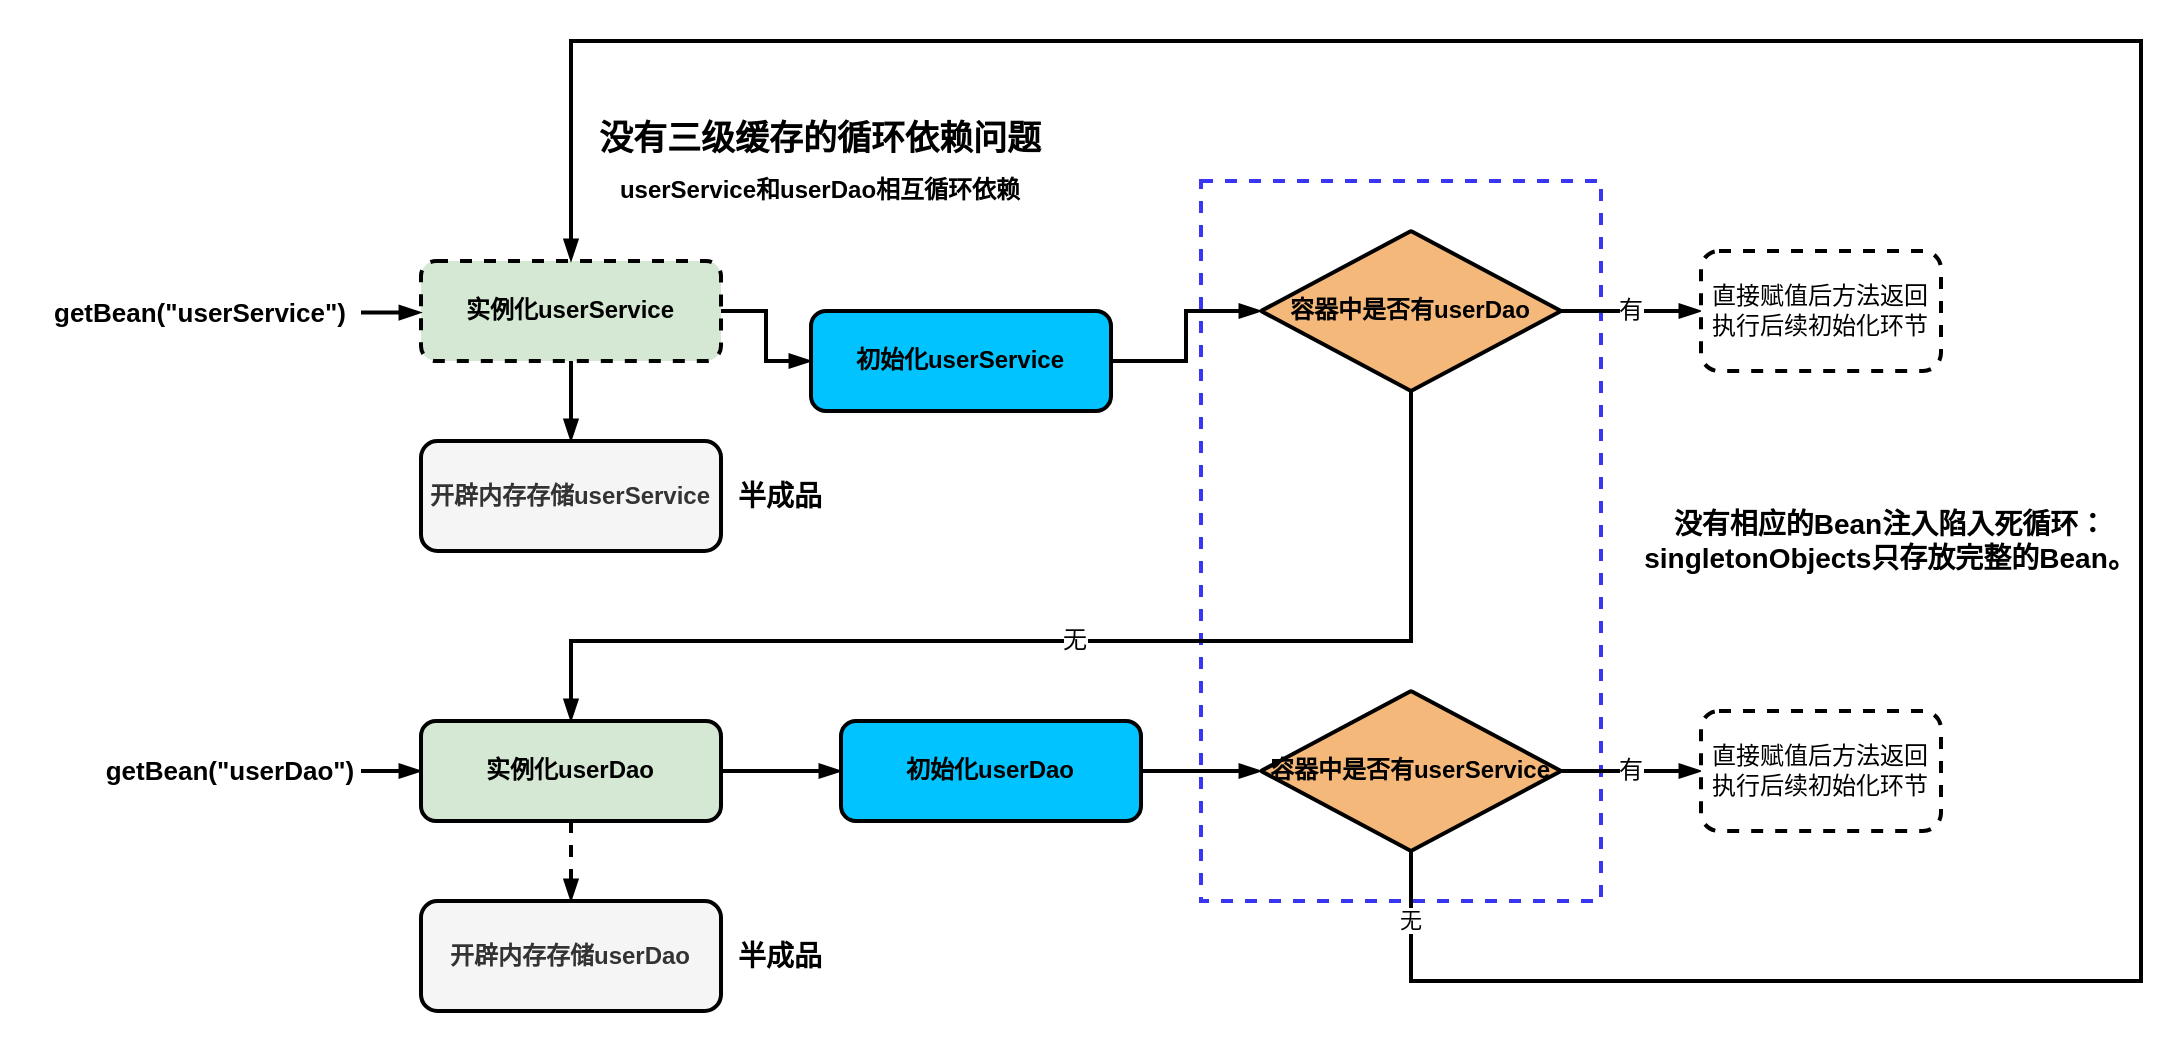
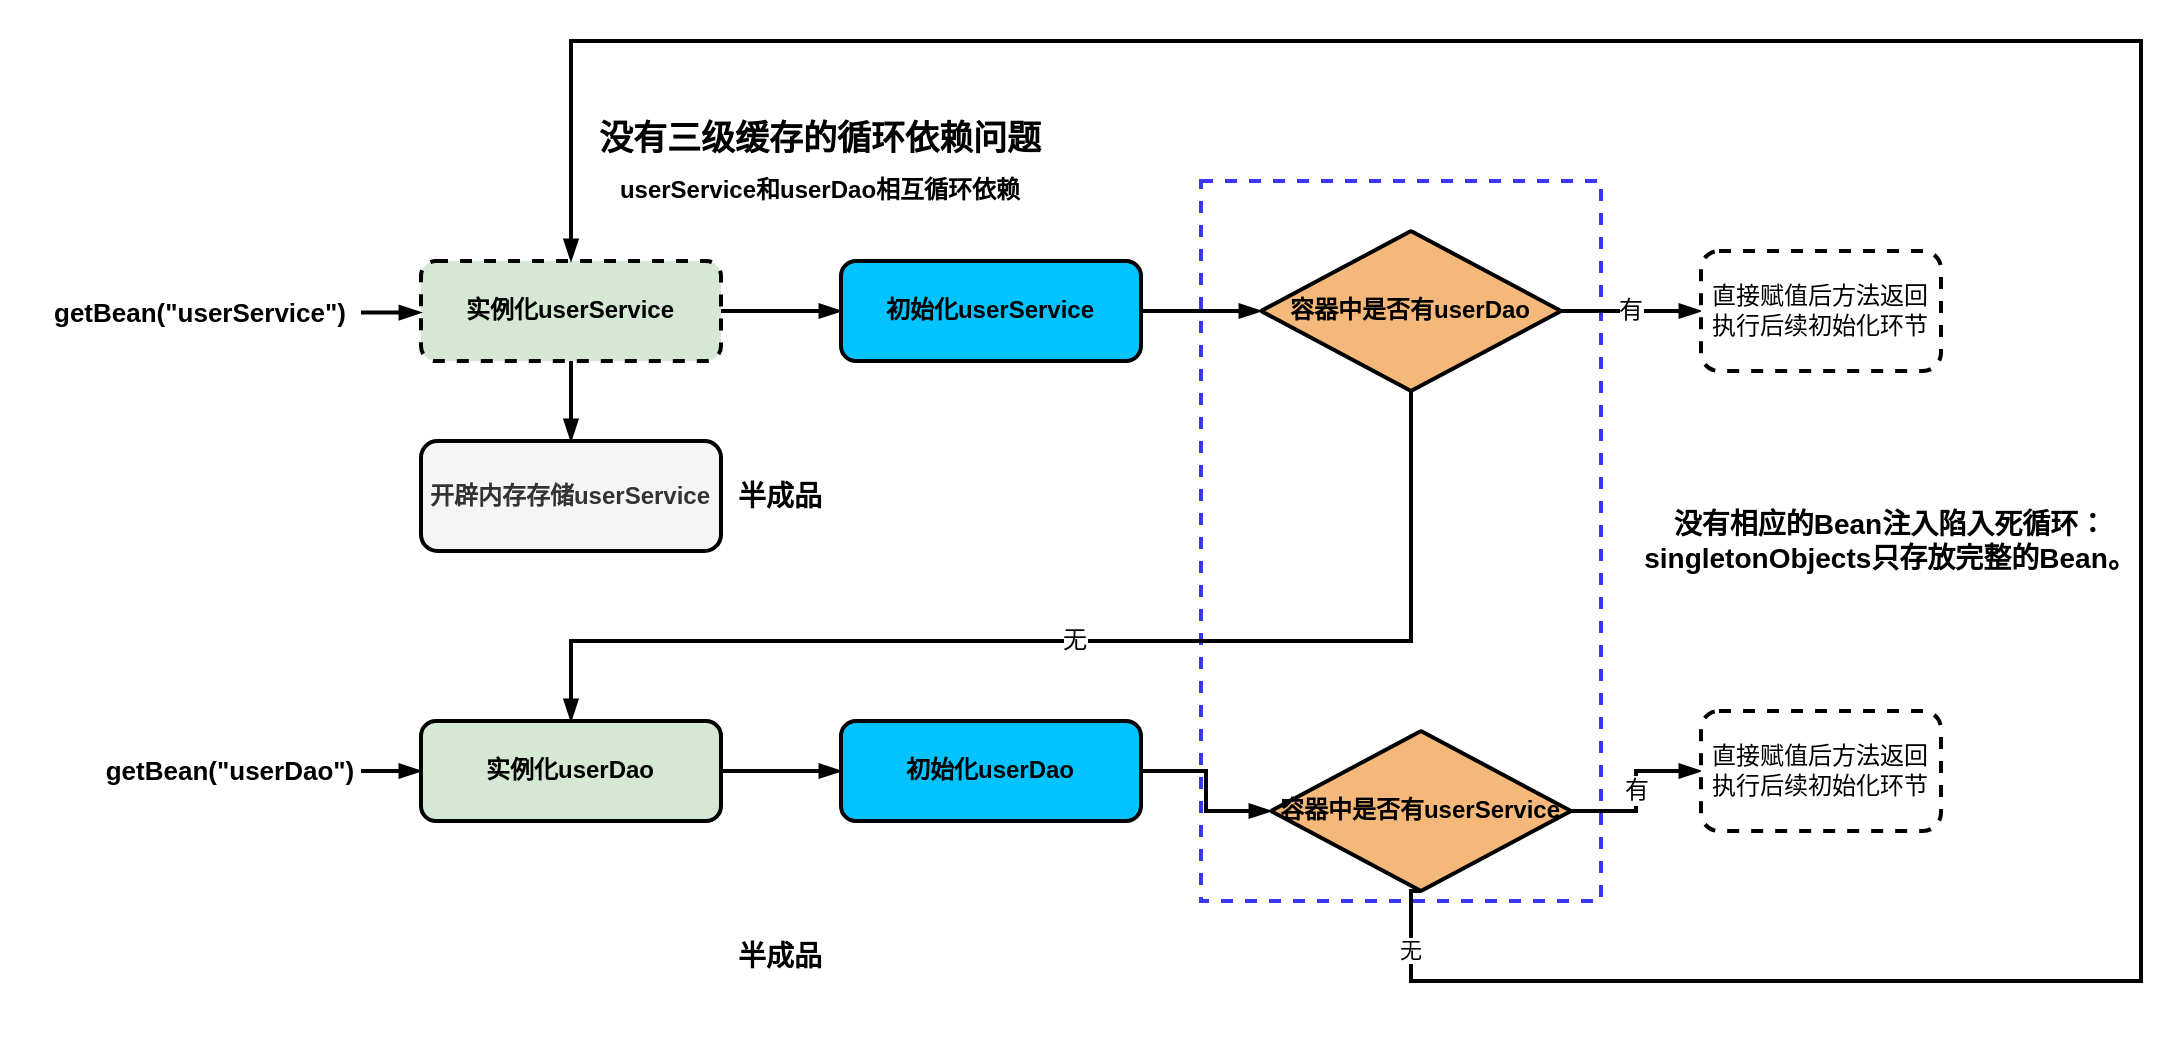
- <mxCell id="8" value="初始化userService" style="rounded=1;whiteSpace=wrap;html=1;fillColor=#00C3FF;strokeColor=#000000;strokeWidth=2;fontStyle=1" parent="1" vertex="1"><mxGeometry x="405" y="155" width="150" height="50" as="geometry" /></mxCell>
+ <mxCell id="8" value="初始化userService" style="rounded=1;whiteSpace=wrap;html=1;fillColor=#00C3FF;strokeColor=#000000;strokeWidth=2;fontStyle=1" parent="1" vertex="1"><mxGeometry x="420" y="130" width="150" height="50" as="geometry" /></mxCell>
- <mxCell id="21" value="容器中是否有userService" style="rhombus;whiteSpace=wrap;html=1;rounded=1;strokeColor=#000000;strokeWidth=2;fontFamily=Helvetica;fontSize=12;fontColor=default;fillColor=#f4b87b;arcSize=1;fontStyle=1" parent="1" vertex="1"><mxGeometry x="630" y="345" width="150" height="80" as="geometry" /></mxCell>
+ <mxCell id="21" value="容器中是否有userService" style="rhombus;whiteSpace=wrap;html=1;rounded=1;strokeColor=#000000;strokeWidth=2;fontFamily=Helvetica;fontSize=12;fontColor=default;fillColor=#f4b87b;arcSize=1;fontStyle=1" parent="1" vertex="1"><mxGeometry x="635" y="365" width="150" height="80" as="geometry" /></mxCell>
- <mxCell id="13" style="edgeStyle=orthogonalEdgeStyle;rounded=0;orthogonalLoop=1;jettySize=auto;html=1;exitX=0.5;exitY=1;exitDx=0;exitDy=0;entryX=0.5;entryY=0;entryDx=0;entryDy=0;fontFamily=Helvetica;fontSize=12;fontColor=default;endArrow=blockThin;endFill=1;strokeWidth=2;dashed=1;" parent="1" source="15" target="16" edge="1"><mxGeometry relative="1" as="geometry" /></mxCell>
- <mxCell id="16" value="&lt;b&gt;开辟内存存储userDao&lt;/b&gt;" style="rounded=1;whiteSpace=wrap;html=1;strokeColor=#000000;strokeWidth=2;fontFamily=Helvetica;fontSize=12;fontColor=#333333;fillColor=#f5f5f5;" parent="1" vertex="1"><mxGeometry x="210" y="450" width="150" height="55" as="geometry" /></mxCell>
